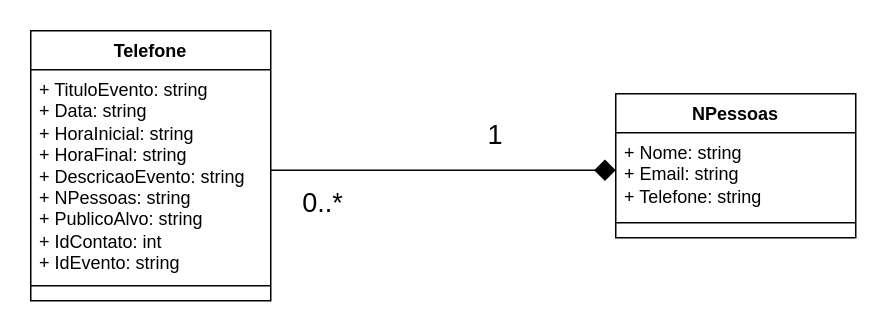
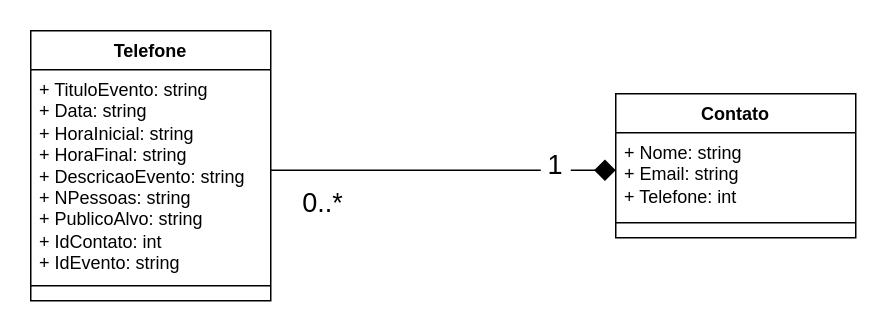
- <mxCell id="5" value="NPessoas" style="swimlane;fontStyle=1;align=center;verticalAlign=top;childLayout=stackLayout;horizontal=1;startSize=26;horizontalStack=0;resizeParent=1;resizeParentMax=0;resizeLast=0;collapsible=1;marginBottom=0;whiteSpace=wrap;html=1;" parent="1" vertex="1"><mxGeometry x="410" y="62" width="160" height="96" as="geometry" /></mxCell>
+ <mxCell id="5" value="Contato" style="swimlane;fontStyle=1;align=center;verticalAlign=top;childLayout=stackLayout;horizontal=1;startSize=26;horizontalStack=0;resizeParent=1;resizeParentMax=0;resizeLast=0;collapsible=1;marginBottom=0;whiteSpace=wrap;html=1;" parent="1" vertex="1"><mxGeometry x="410" y="62" width="160" height="96" as="geometry" /></mxCell>
- <mxCell id="10" value="1" style="text;html=1;align=center;verticalAlign=middle;whiteSpace=wrap;rounded=0;fillColor=default;strokeWidth=1;fontSize=18;" vertex="1" parent="1"><mxGeometry x="320" y="75" width="20" height="30" as="geometry" /></mxCell>
+ <mxCell id="10" value="1" style="text;html=1;align=center;verticalAlign=middle;whiteSpace=wrap;rounded=0;fillColor=default;strokeWidth=1;fontSize=18;" vertex="1" parent="1"><mxGeometry x="360" y="95" width="20" height="30" as="geometry" /></mxCell>
- <mxCell id="6" value="+ Nome: string&lt;div&gt;+ Email: string&lt;/div&gt;&lt;div&gt;+ Telefone: string&lt;/div&gt;" style="text;strokeColor=none;fillColor=none;align=left;verticalAlign=top;spacingLeft=4;spacingRight=4;overflow=hidden;rotatable=0;points=[[0,0.5],[1,0.5]];portConstraint=eastwest;whiteSpace=wrap;html=1;" parent="5" vertex="1"><mxGeometry y="26" width="160" height="50" as="geometry" /></mxCell>
+ <mxCell id="6" value="+ Nome: string&lt;div&gt;+ Email: string&lt;/div&gt;&lt;div&gt;+ Telefone: int&lt;/div&gt;" style="text;strokeColor=none;fillColor=none;align=left;verticalAlign=top;spacingLeft=4;spacingRight=4;overflow=hidden;rotatable=0;points=[[0,0.5],[1,0.5]];portConstraint=eastwest;whiteSpace=wrap;html=1;" parent="5" vertex="1"><mxGeometry y="26" width="160" height="50" as="geometry" /></mxCell>
